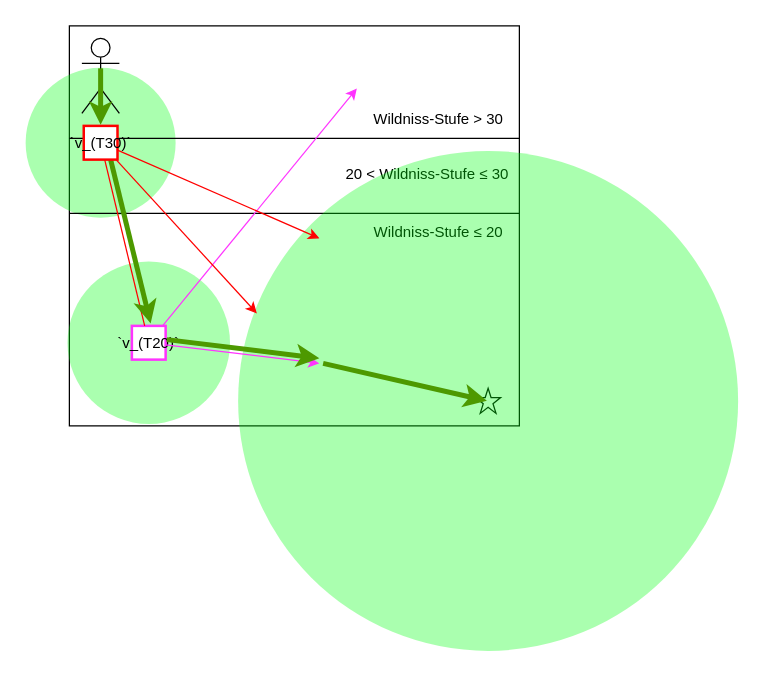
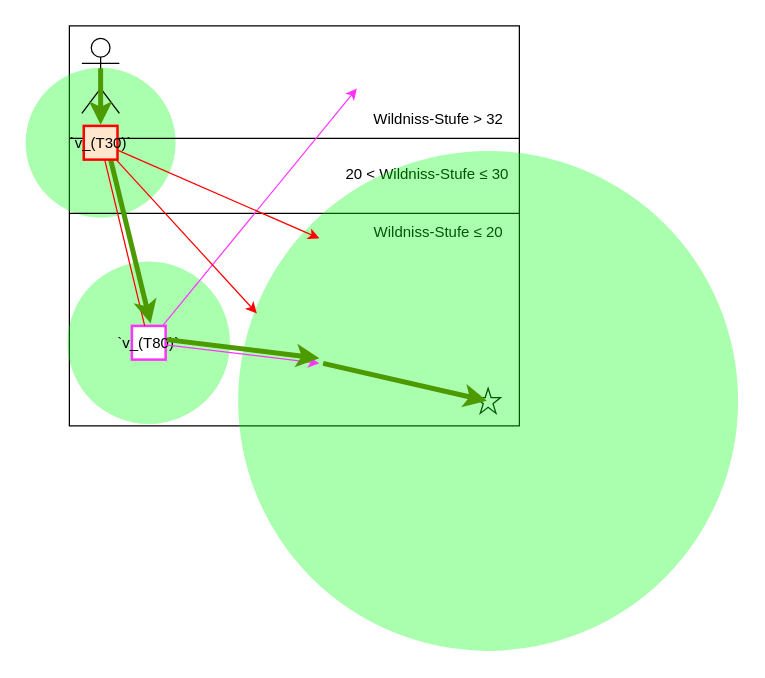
- <mxCell id="8" value="Wildniss-Stufe &amp;gt; 30" style="text;html=1;align=center;verticalAlign=middle;resizable=0;points=[];autosize=1;strokeColor=none;fillColor=none;" parent="1" vertex="1"><mxGeometry x="285" y="80" width="130" height="30" as="geometry" /></mxCell>
+ <mxCell id="8" value="Wildniss-Stufe &amp;gt; 32" style="text;html=1;align=center;verticalAlign=middle;resizable=0;points=[];autosize=1;strokeColor=none;fillColor=none;" parent="1" vertex="1"><mxGeometry x="285" y="80" width="130" height="30" as="geometry" /></mxCell>
- <mxCell id="22" value="`v_(T30)`" style="rounded=0;whiteSpace=wrap;html=1;strokeColor=#FF0000;strokeWidth=2;" parent="1" vertex="1"><mxGeometry x="66.5" y="100" width="27" height="27" as="geometry" /></mxCell>
+ <mxCell id="22" value="`v_(T30)`" style="rounded=0;whiteSpace=wrap;html=1;strokeColor=#FF0000;strokeWidth=2;fillColor=#ffe6cc;" parent="1" vertex="1"><mxGeometry x="66.5" y="100" width="27" height="27" as="geometry" /></mxCell>
- <mxCell id="11" value="`v_(T20)`" style="rounded=0;whiteSpace=wrap;html=1;strokeColor=#FF33FF;strokeWidth=2;" parent="1" vertex="1"><mxGeometry x="105" y="260" width="27" height="27" as="geometry" /></mxCell>
+ <mxCell id="11" value="`v_(T80)`" style="rounded=0;whiteSpace=wrap;html=1;strokeColor=#FF33FF;strokeWidth=2;" parent="1" vertex="1"><mxGeometry x="105" y="260" width="27" height="27" as="geometry" /></mxCell>
